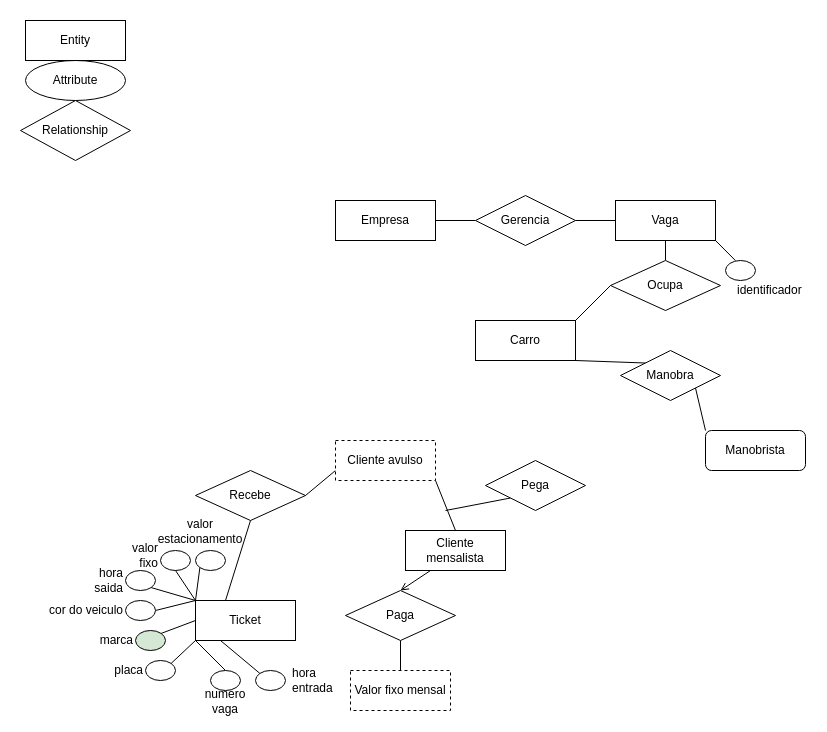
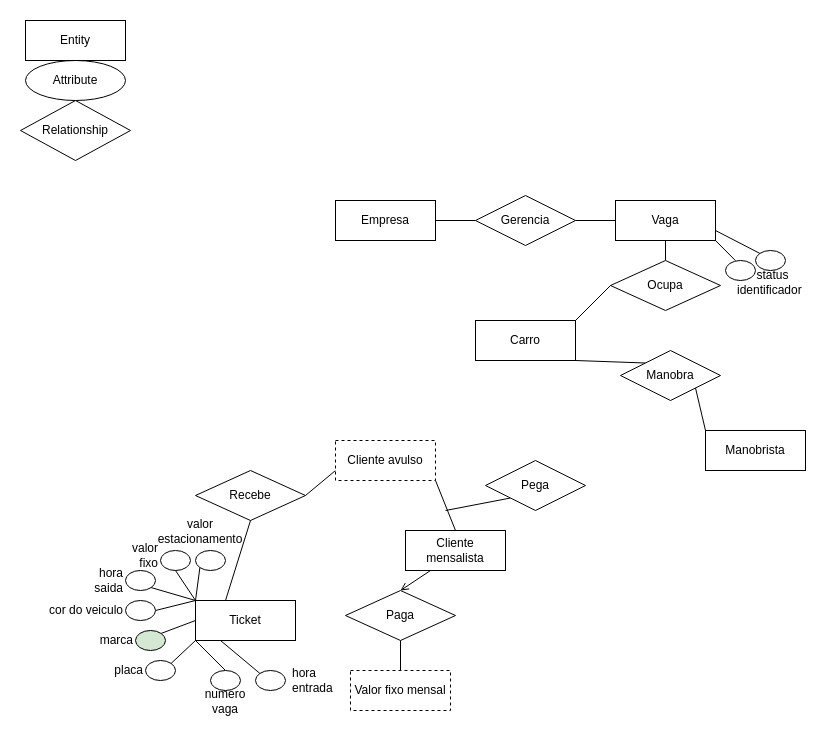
+ <mxCell id="12" value="" style="endArrow=none;html=1;rounded=0;entryX=0;entryY=0;entryDx=0;entryDy=0;exitX=1;exitY=0.75;exitDx=0;exitDy=0;" parent="1" source="8" target="11" edge="1"><mxGeometry relative="1" as="geometry"><mxPoint x="735" y="240" as="sourcePoint" /><mxPoint x="755" y="250" as="targetPoint" /></mxGeometry></mxCell>
+ <mxCell id="11" value="&lt;span style=&quot;text-wrap: nowrap;&quot;&gt;status&lt;/span&gt;" style="ellipse;whiteSpace=wrap;html=1;align=center;spacingTop=30;spacingLeft=5;" parent="1" vertex="1"><mxGeometry x="755" y="250" width="30" height="20" as="geometry" /></mxCell>
- <mxCell id="22" value="Manobrista" style="whiteSpace=wrap;html=1;align=center;rounded=1;" parent="1" vertex="1"><mxGeometry x="705" y="430" width="100" height="40" as="geometry" /></mxCell>
+ <mxCell id="22" value="Manobrista" style="whiteSpace=wrap;html=1;align=center;" parent="1" vertex="1"><mxGeometry x="705" y="430" width="100" height="40" as="geometry" /></mxCell>
